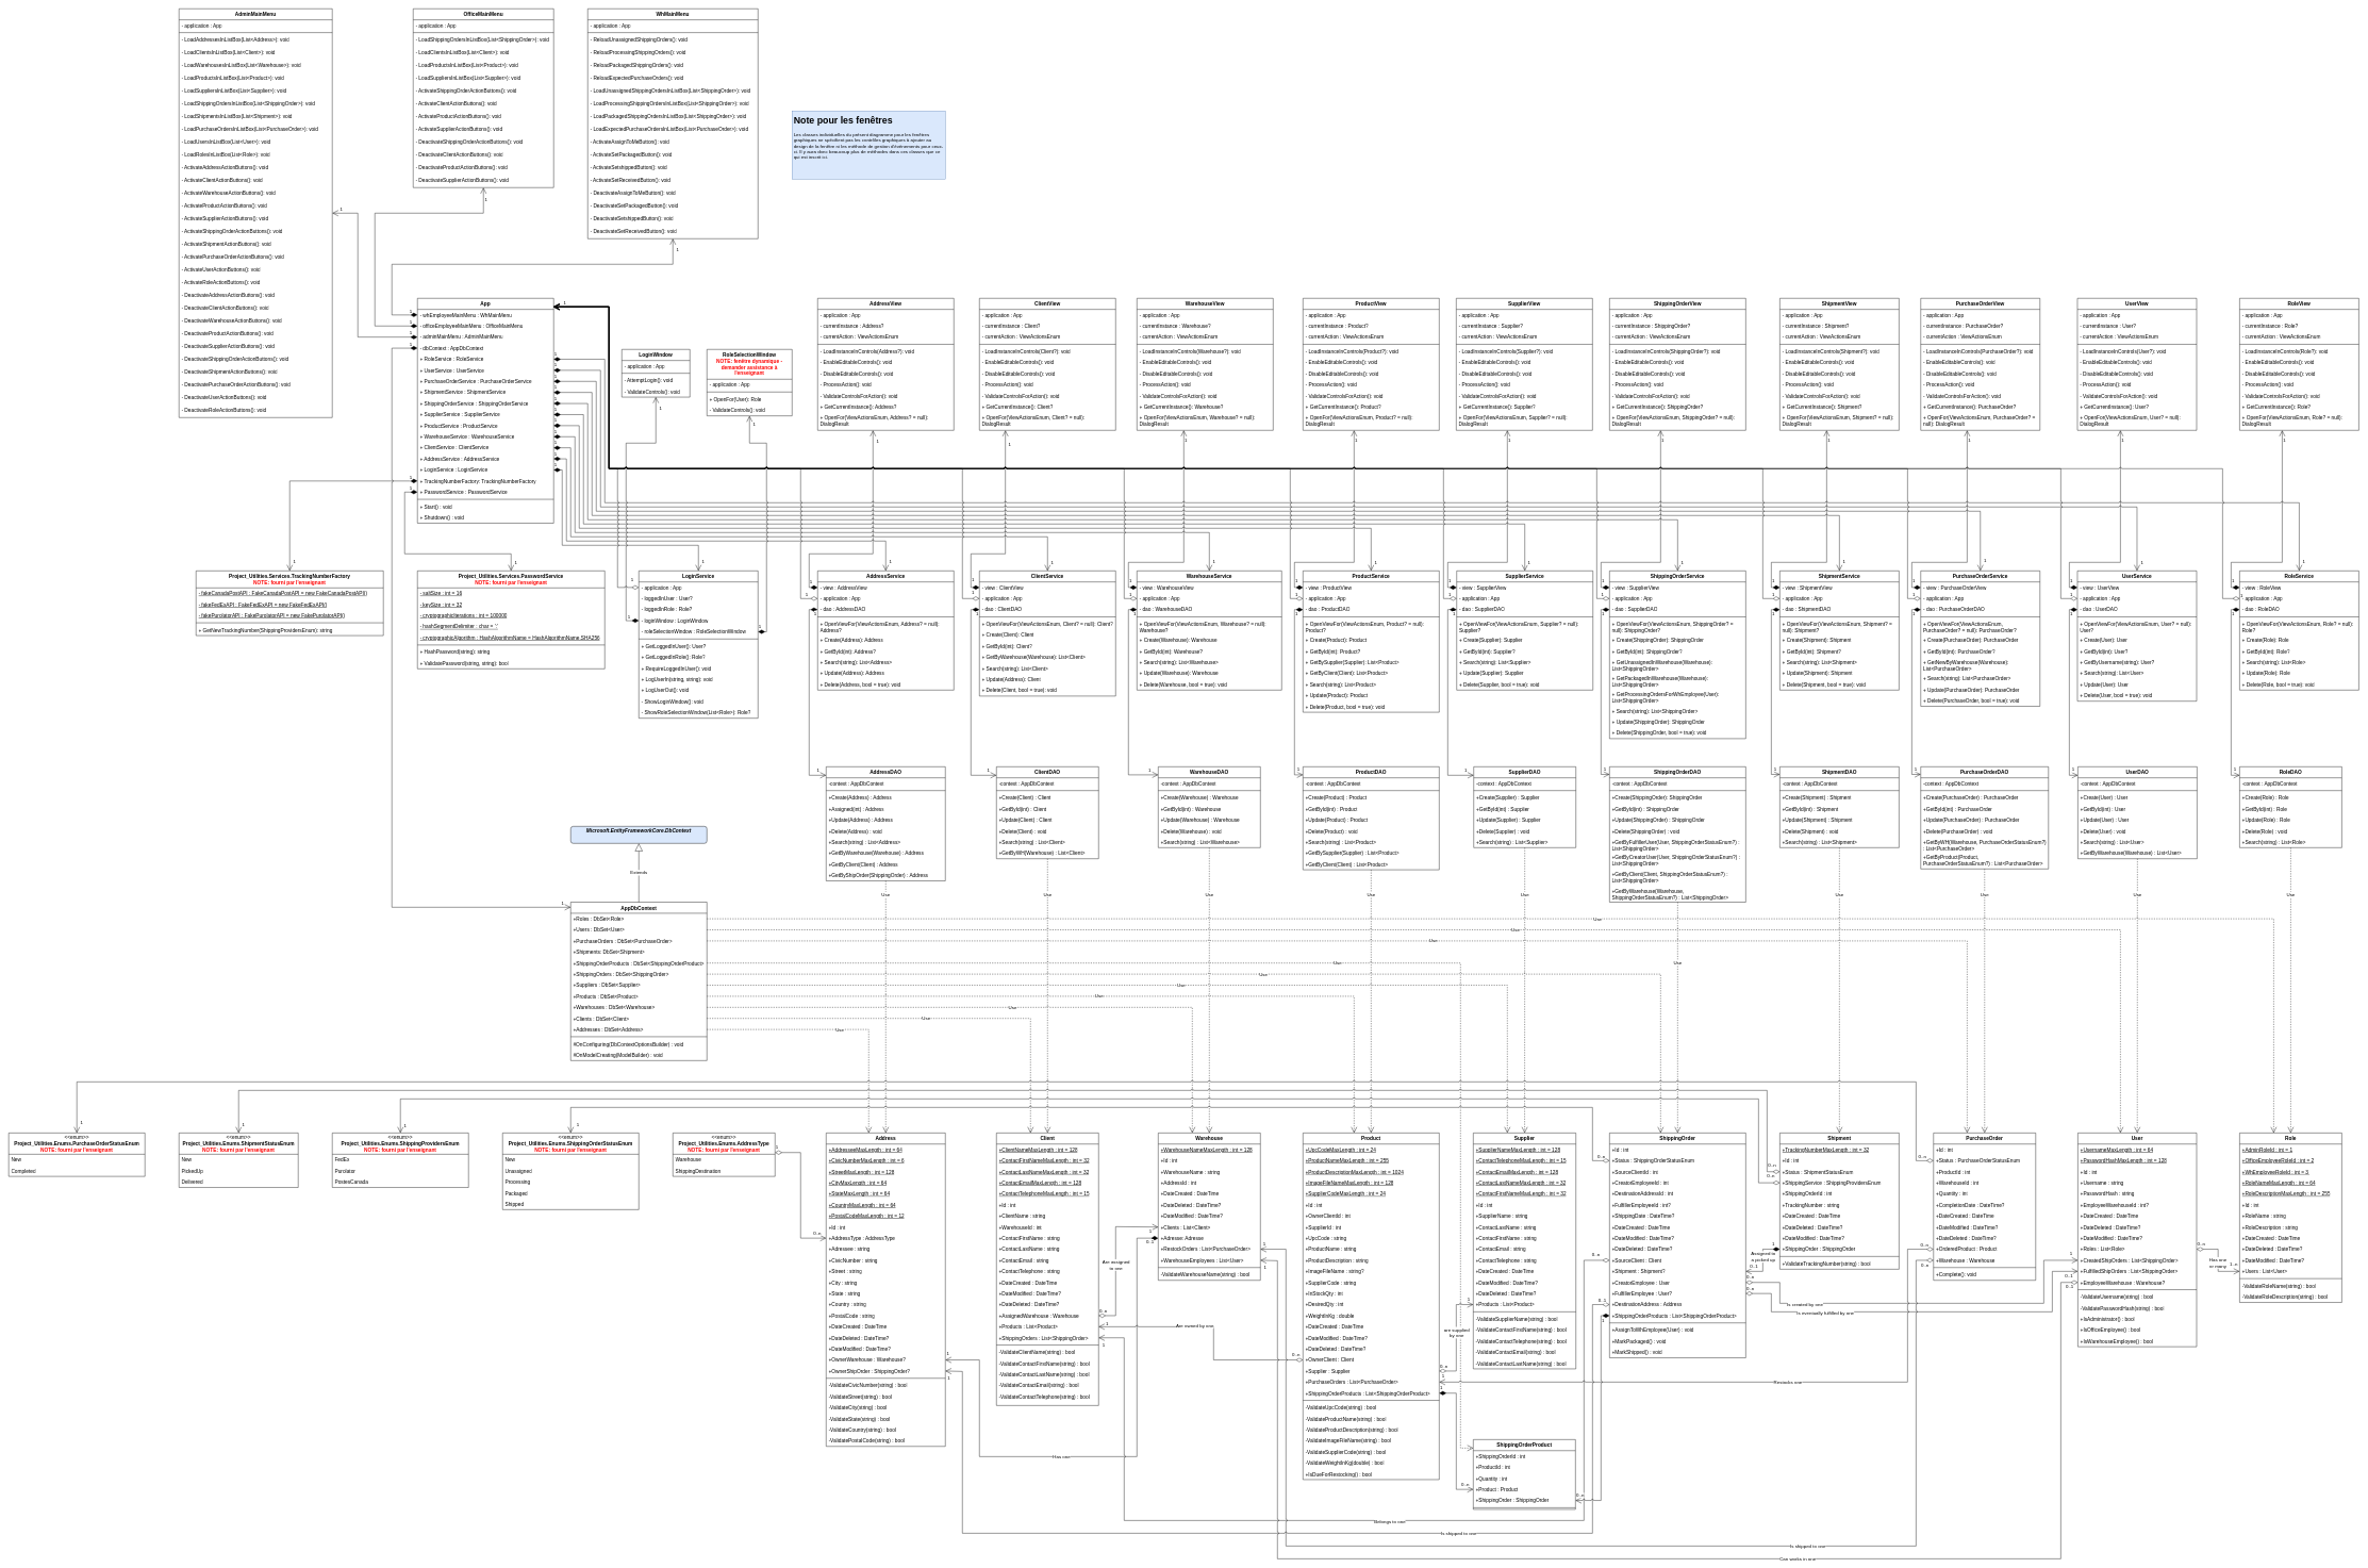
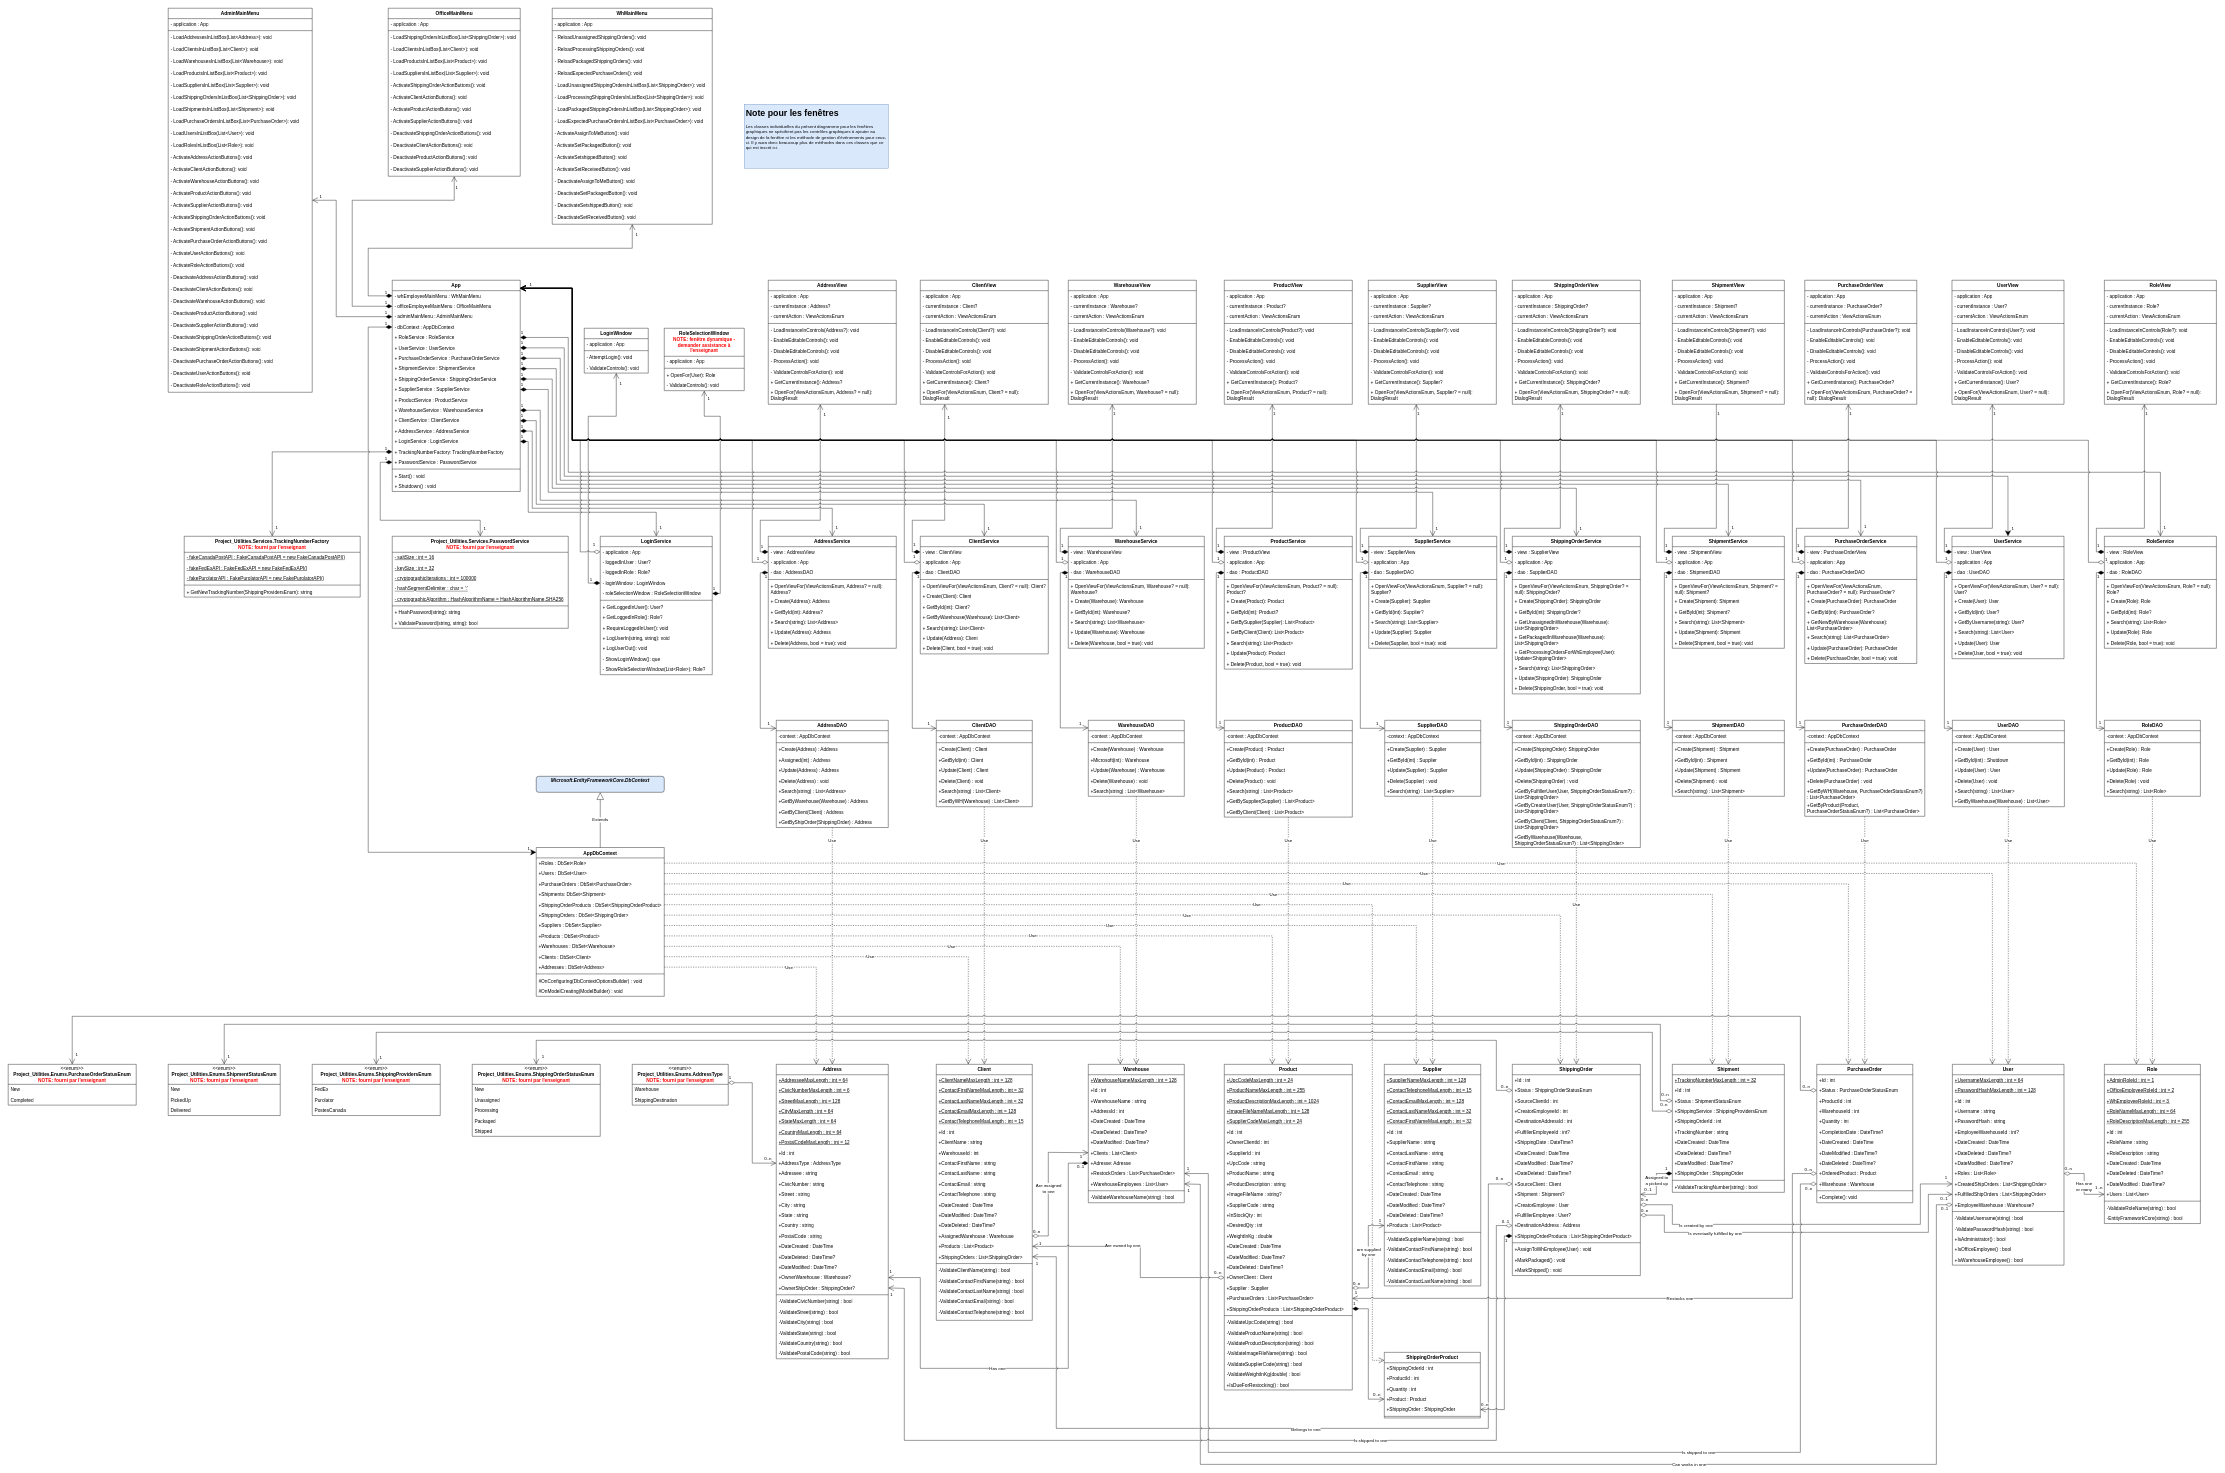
- <mxCell id="719" value="1" style="endArrow=open;html=1;endSize=12;startArrow=diamondThin;startSize=14;startFill=1;edgeStyle=orthogonalEdgeStyle;align=left;verticalAlign=bottom;rounded=0;exitX=0;exitY=0.5;exitDx=0;exitDy=0;jumpStyle=arc;" parent="1" source="425" target="657" edge="1"><mxGeometry x="-0.898" relative="1" as="geometry"><mxPoint x="4160" y="1379" as="sourcePoint" /><mxPoint x="4320" y="1010" as="targetPoint" /><Array as="points"><mxPoint x="4160" y="1379" /><mxPoint x="4160" y="1320" /><mxPoint x="4290" y="1320" /></Array><mxPoint as="offset" /></mxGeometry></mxCell>
+ <mxCell id="719" value="1" style="endArrow=none;html=1;endSize=12;startArrow=diamondThin;startSize=14;startFill=1;edgeStyle=orthogonalEdgeStyle;align=left;verticalAlign=bottom;rounded=0;exitX=0;exitY=0.5;exitDx=0;exitDy=0;jumpStyle=arc;" parent="1" source="425" target="657" edge="1"><mxGeometry x="-0.898" relative="1" as="geometry"><mxPoint x="4160" y="1379" as="sourcePoint" /><mxPoint x="4320" y="1010" as="targetPoint" /><Array as="points"><mxPoint x="4160" y="1379" /><mxPoint x="4160" y="1320" /><mxPoint x="4290" y="1320" /></Array><mxPoint as="offset" /></mxGeometry></mxCell>
- <mxCell id="769" value="1" style="endArrow=open;html=1;endSize=12;startArrow=diamondThin;startSize=14;startFill=1;edgeStyle=orthogonalEdgeStyle;align=left;verticalAlign=bottom;rounded=0;exitX=1;exitY=0.5;exitDx=0;exitDy=0;jumpStyle=arc;" parent="1" source="494" target="634" edge="1"><mxGeometry x="-1" y="3" relative="1" as="geometry"><mxPoint x="1490" y="940" as="sourcePoint" /><mxPoint x="1650" y="940" as="targetPoint" /><Array as="points"><mxPoint x="1410" y="869" /><mxPoint x="1410" y="1190" /><mxPoint x="5019" y="1190" /></Array></mxGeometry></mxCell>
+ <mxCell id="769" value="1" style="endArrow=classic;html=1;endSize=12;startArrow=diamondThin;startSize=14;startFill=1;edgeStyle=orthogonalEdgeStyle;align=left;verticalAlign=bottom;rounded=0;exitX=1;exitY=0.5;exitDx=0;exitDy=0;jumpStyle=arc;" parent="1" source="494" target="634" edge="1"><mxGeometry x="-1" y="3" relative="1" as="geometry"><mxPoint x="1490" y="940" as="sourcePoint" /><mxPoint x="1650" y="940" as="targetPoint" /><Array as="points"><mxPoint x="1410" y="869" /><mxPoint x="1410" y="1190" /><mxPoint x="5019" y="1190" /></Array></mxGeometry></mxCell>
- <mxCell id="757" value="1" style="endArrow=open;html=1;endSize=12;startArrow=diamondThin;startSize=14;startFill=1;edgeStyle=orthogonalEdgeStyle;align=left;verticalAlign=bottom;rounded=0;exitX=1;exitY=0.5;exitDx=0;exitDy=0;jumpStyle=arc;" parent="1" source="499" target="520" edge="1"><mxGeometry x="-1" y="3" relative="1" as="geometry"><mxPoint x="1450" y="1020" as="sourcePoint" /><mxPoint x="1610" y="1020" as="targetPoint" /><Array as="points"><mxPoint x="1360" y="999" /><mxPoint x="1360" y="1240" /><mxPoint x="3220" y="1240" /></Array></mxGeometry></mxCell>
- <mxCell id="758" value="1" style="edgeLabel;html=1;align=center;verticalAlign=middle;resizable=0;points=[];" parent="757" vertex="1" connectable="0"><mxGeometry x="0.985" y="1" relative="1" as="geometry"><mxPoint x="9" y="-3" as="offset" /></mxGeometry></mxCell>
- <mxCell id="420" value="+ GetProcessingOrdersForWhEmployee(User): List&amp;lt;ShippingOrder&amp;gt;" style="text;strokeColor=none;fillColor=none;align=left;verticalAlign=top;spacingLeft=4;spacingRight=4;overflow=hidden;rotatable=0;points=[[0,0.5],[1,0.5]];portConstraint=eastwest;whiteSpace=wrap;html=1;" parent="410" vertex="1"><mxGeometry y="278" width="320" height="38" as="geometry" /></mxCell>
+ <mxCell id="420" value="+ GetProcessingOrdersForWhEmployee(User): Update&amp;lt;ShippingOrder&amp;gt;" style="text;strokeColor=none;fillColor=none;align=left;verticalAlign=top;spacingLeft=4;spacingRight=4;overflow=hidden;rotatable=0;points=[[0,0.5],[1,0.5]];portConstraint=eastwest;whiteSpace=wrap;html=1;" parent="410" vertex="1"><mxGeometry y="278" width="320" height="38" as="geometry" /></mxCell>
- <mxCell id="456" value="- ShowLoginWindow(): void" style="text;strokeColor=none;fillColor=none;align=left;verticalAlign=top;spacingLeft=4;spacingRight=4;overflow=hidden;rotatable=0;points=[[0,0.5],[1,0.5]];portConstraint=eastwest;whiteSpace=wrap;html=1;" parent="444" vertex="1"><mxGeometry y="294" width="280" height="26" as="geometry" /></mxCell>
+ <mxCell id="456" value="- ShowLoginWindow(): que" style="text;strokeColor=none;fillColor=none;align=left;verticalAlign=top;spacingLeft=4;spacingRight=4;overflow=hidden;rotatable=0;points=[[0,0.5],[1,0.5]];portConstraint=eastwest;whiteSpace=wrap;html=1;" parent="444" vertex="1"><mxGeometry y="294" width="280" height="26" as="geometry" /></mxCell>
- <mxCell id="292" value="+GetById(int) : Warehouse" style="text;strokeColor=none;fillColor=none;align=left;verticalAlign=top;spacingLeft=4;spacingRight=4;overflow=hidden;rotatable=0;points=[[0,0.5],[1,0.5]];portConstraint=eastwest;whiteSpace=wrap;html=1;" parent="288" vertex="1"><mxGeometry y="86" width="240" height="26" as="geometry" /></mxCell>
+ <mxCell id="292" value="+Microsoft(int) : Warehouse" style="text;strokeColor=none;fillColor=none;align=left;verticalAlign=top;spacingLeft=4;spacingRight=4;overflow=hidden;rotatable=0;points=[[0,0.5],[1,0.5]];portConstraint=eastwest;whiteSpace=wrap;html=1;" parent="288" vertex="1"><mxGeometry y="86" width="240" height="26" as="geometry" /></mxCell>
- <mxCell id="346" value="+GetById(int) : User" style="text;strokeColor=none;fillColor=none;align=left;verticalAlign=top;spacingLeft=4;spacingRight=4;overflow=hidden;rotatable=0;points=[[0,0.5],[1,0.5]];portConstraint=eastwest;whiteSpace=wrap;html=1;" parent="342" vertex="1"><mxGeometry y="86" width="280" height="26" as="geometry" /></mxCell>
+ <mxCell id="346" value="+GetById(int) : Shutdown" style="text;strokeColor=none;fillColor=none;align=left;verticalAlign=top;spacingLeft=4;spacingRight=4;overflow=hidden;rotatable=0;points=[[0,0.5],[1,0.5]];portConstraint=eastwest;whiteSpace=wrap;html=1;" parent="342" vertex="1"><mxGeometry y="86" width="280" height="26" as="geometry" /></mxCell>
- <mxCell id="761" value="1" style="endArrow=open;html=1;endSize=12;startArrow=diamondThin;startSize=14;startFill=1;edgeStyle=orthogonalEdgeStyle;align=left;verticalAlign=bottom;rounded=0;exitX=0;exitY=0.5;exitDx=0;exitDy=0;jumpStyle=arc;" parent="1" source="492" target="359" edge="1"><mxGeometry x="-0.978" relative="1" as="geometry"><mxPoint x="730" y="950" as="sourcePoint" /><mxPoint x="890" y="950" as="targetPoint" /><Array as="points"><mxPoint x="920" y="817" /><mxPoint x="920" y="2130" /></Array><mxPoint as="offset" /></mxGeometry></mxCell>
+ <mxCell id="761" value="1" style="endArrow=classic;html=1;endSize=12;startArrow=diamondThin;startSize=14;startFill=1;edgeStyle=orthogonalEdgeStyle;align=left;verticalAlign=bottom;rounded=0;exitX=0;exitY=0.5;exitDx=0;exitDy=0;jumpStyle=arc;" parent="1" source="492" target="359" edge="1"><mxGeometry x="-0.978" relative="1" as="geometry"><mxPoint x="730" y="950" as="sourcePoint" /><mxPoint x="890" y="950" as="targetPoint" /><Array as="points"><mxPoint x="920" y="817" /><mxPoint x="920" y="2130" /></Array><mxPoint as="offset" /></mxGeometry></mxCell>
+ <mxCell id="19" value="Use" style="endArrow=open;endSize=12;dashed=1;html=1;rounded=0;edgeStyle=orthogonalEdgeStyle;exitX=1;exitY=0.5;exitDx=0;exitDy=0;jumpStyle=arc;" parent="1" source="363" target="178" edge="1"><mxGeometry width="160" relative="1" as="geometry"><mxPoint x="3660" y="2230" as="sourcePoint" /><mxPoint x="3950" y="2670" as="targetPoint" /><Array as="points"><mxPoint x="4280" y="2235" /></Array></mxGeometry></mxCell>
- <mxCell id="240" value="-ValidateRoleDescription(string) : bool" style="text;strokeColor=none;fillColor=none;align=left;verticalAlign=top;spacingLeft=4;spacingRight=4;overflow=hidden;rotatable=0;points=[[0,0.5],[1,0.5]];portConstraint=eastwest;whiteSpace=wrap;html=1;" parent="225" vertex="1"><mxGeometry y="372" width="240" height="26" as="geometry" /></mxCell>
+ <mxCell id="240" value="-EntityFrameworkCore(string) : bool" style="text;strokeColor=none;fillColor=none;align=left;verticalAlign=top;spacingLeft=4;spacingRight=4;overflow=hidden;rotatable=0;points=[[0,0.5],[1,0.5]];portConstraint=eastwest;whiteSpace=wrap;html=1;" parent="225" vertex="1"><mxGeometry y="372" width="240" height="26" as="geometry" /></mxCell>
